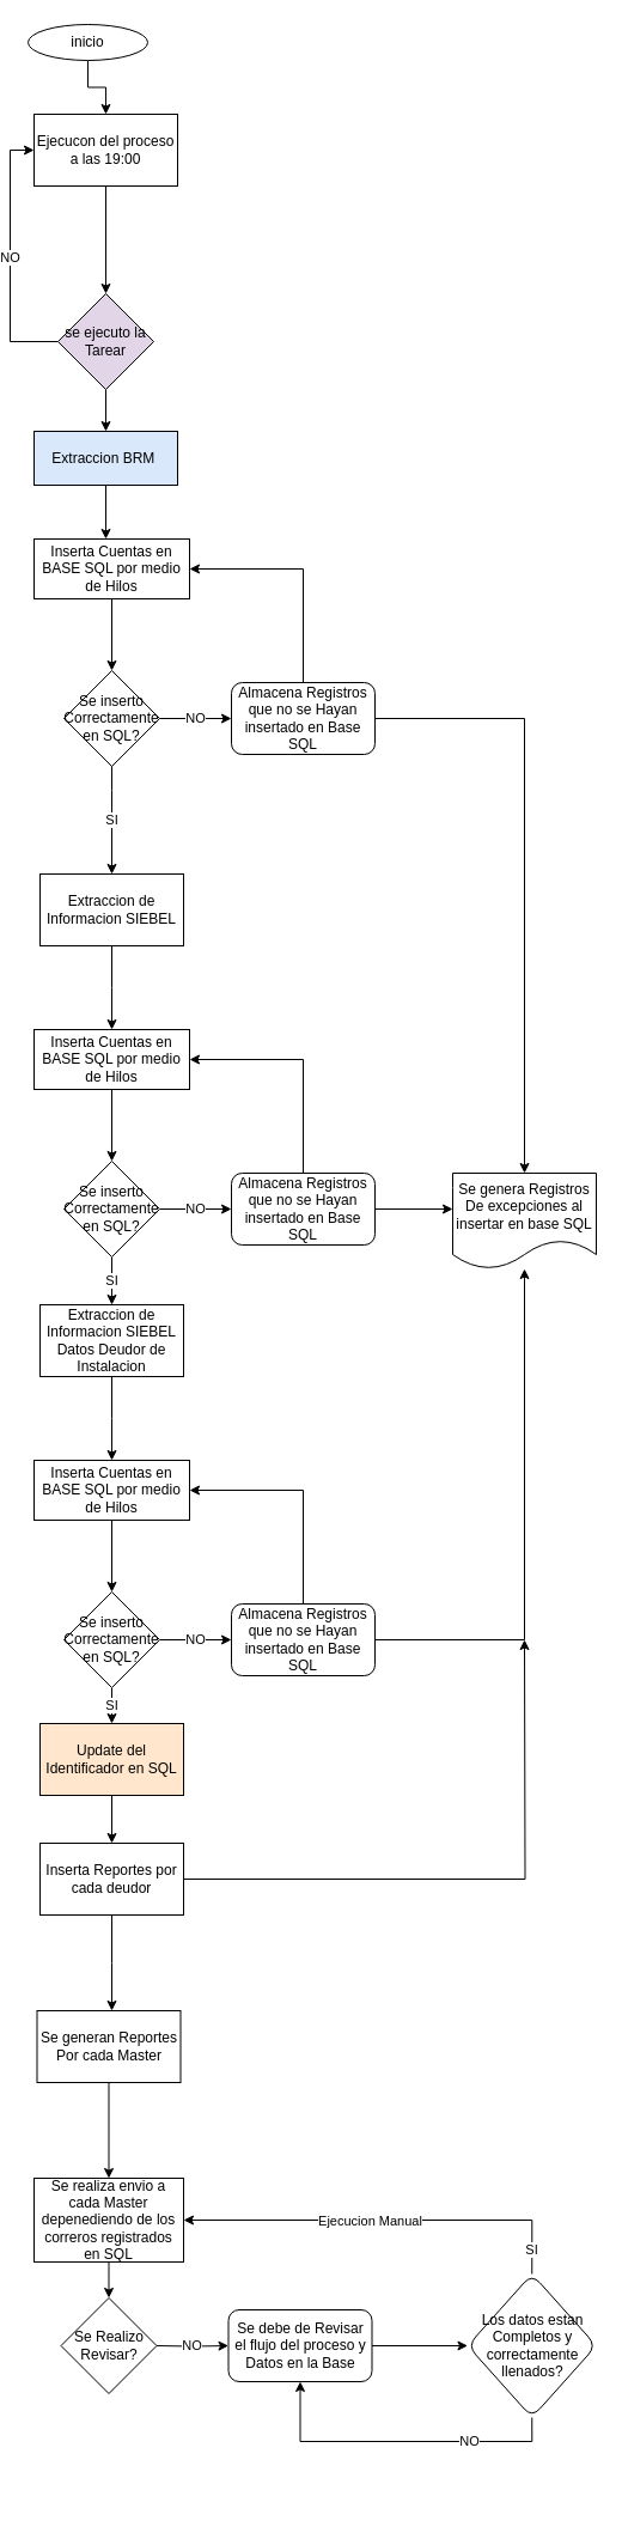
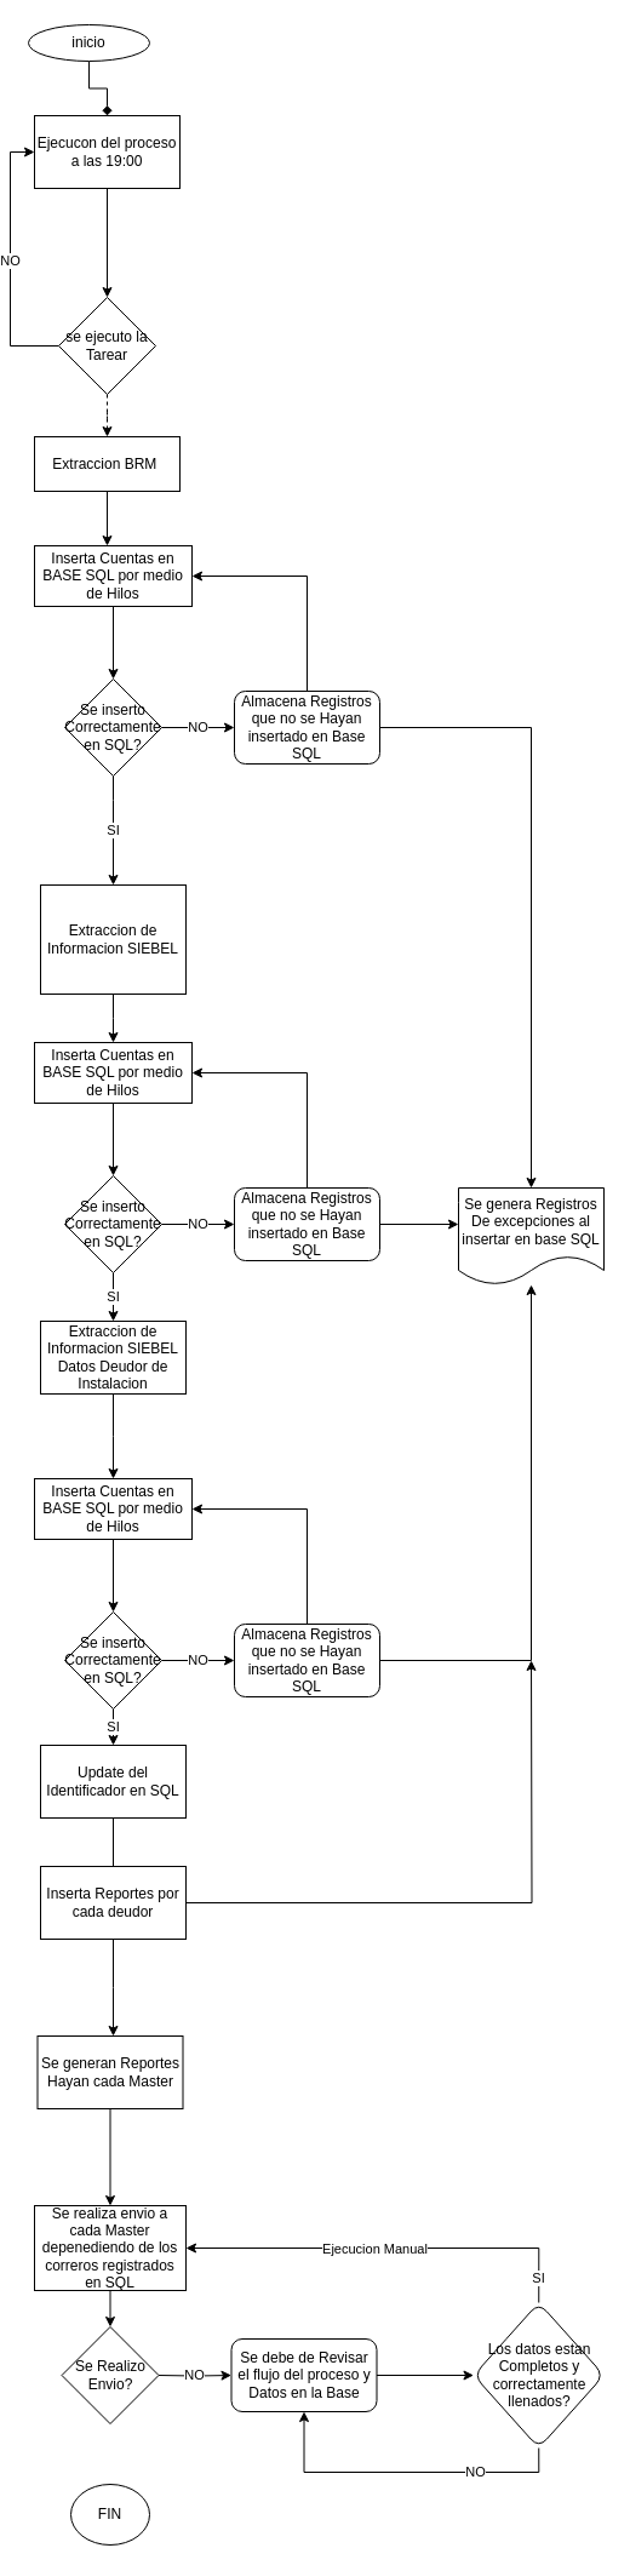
- <mxCell id="2" value="" style="edgeStyle=orthogonalEdgeStyle;rounded=0;orthogonalLoop=1;jettySize=auto;html=1;" edge="1" parent="1" source="3" target="5"><mxGeometry relative="1" as="geometry" /></mxCell>
+ <mxCell id="2" value="" style="edgeStyle=orthogonalEdgeStyle;rounded=0;orthogonalLoop=1;jettySize=auto;html=1;endArrow=diamond;" edge="1" parent="1" source="3" target="5"><mxGeometry relative="1" as="geometry" /></mxCell>
- <mxCell id="8" value="se ejecuto la Tarear" style="rhombus;whiteSpace=wrap;html=1;fillColor=#e1d5e7;" vertex="1" parent="1"><mxGeometry x="45" y="245" width="80" height="80" as="geometry" /></mxCell>
+ <mxCell id="8" value="se ejecuto la Tarear" style="rhombus;whiteSpace=wrap;html=1;" vertex="1" parent="1"><mxGeometry x="45" y="245" width="80" height="80" as="geometry" /></mxCell>
- <mxCell id="7" value="" style="edgeStyle=orthogonalEdgeStyle;rounded=0;orthogonalLoop=1;jettySize=auto;html=1;" edge="1" parent="1" source="8" target="10"><mxGeometry relative="1" as="geometry" /></mxCell>
+ <mxCell id="7" value="" style="edgeStyle=orthogonalEdgeStyle;rounded=0;orthogonalLoop=1;jettySize=auto;html=1;dashed=1;" edge="1" parent="1" source="8" target="10"><mxGeometry relative="1" as="geometry" /></mxCell>
- <mxCell id="10" value="Extraccion BRM&amp;nbsp;" style="whiteSpace=wrap;html=1;fillColor=#dae8fc;" vertex="1" parent="1"><mxGeometry x="25" y="360" width="120" height="45" as="geometry" /></mxCell>
+ <mxCell id="10" value="Extraccion BRM&amp;nbsp;" style="whiteSpace=wrap;html=1;" vertex="1" parent="1"><mxGeometry x="25" y="360" width="120" height="45" as="geometry" /></mxCell>
- <mxCell id="20" value="Extraccion de Informacion SIEBEL" style="whiteSpace=wrap;html=1;" vertex="1" parent="1"><mxGeometry x="30" y="730" width="120" height="60" as="geometry" /></mxCell>
+ <mxCell id="20" value="Extraccion de Informacion SIEBEL" style="whiteSpace=wrap;html=1;" vertex="1" parent="1"><mxGeometry x="30" y="730" width="120" height="90" as="geometry" /></mxCell>
- <mxCell id="41" value="Update del Identificador en SQL" style="whiteSpace=wrap;html=1;fillColor=#ffe6cc;" vertex="1" parent="1"><mxGeometry x="30" y="1440" width="120" height="60" as="geometry" /></mxCell>
+ <mxCell id="41" value="Update del Identificador en SQL" style="whiteSpace=wrap;html=1;" vertex="1" parent="1"><mxGeometry x="30" y="1440" width="120" height="60" as="geometry" /></mxCell>
- <mxCell id="40" value="" style="edgeStyle=orthogonalEdgeStyle;rounded=0;orthogonalLoop=1;jettySize=auto;html=1;" edge="1" parent="1" source="41" target="44"><mxGeometry relative="1" as="geometry" /></mxCell>
+ <mxCell id="40" value="" style="edgeStyle=orthogonalEdgeStyle;rounded=0;orthogonalLoop=1;jettySize=auto;html=1;endArrow=none;" edge="1" parent="1" source="41" target="44"><mxGeometry relative="1" as="geometry" /></mxCell>
- <mxCell id="46" value="Se generan Reportes Por cada Master" style="whiteSpace=wrap;html=1;" vertex="1" parent="1"><mxGeometry x="27.5" y="1680" width="120" height="60" as="geometry" /></mxCell>
+ <mxCell id="46" value="Se generan Reportes Hayan cada Master" style="whiteSpace=wrap;html=1;" vertex="1" parent="1"><mxGeometry x="27.5" y="1680" width="120" height="60" as="geometry" /></mxCell>
- <mxCell id="50" value="Se Realizo Revisar?" style="rhombus;whiteSpace=wrap;html=1;" vertex="1" parent="1"><mxGeometry x="47.5" y="1920" width="80" height="80" as="geometry" /></mxCell>
+ <mxCell id="50" value="Se Realizo Envio?" style="rhombus;whiteSpace=wrap;html=1;" vertex="1" parent="1"><mxGeometry x="47.5" y="1920" width="80" height="80" as="geometry" /></mxCell>
+ <mxCell id="53" value="FIN" style="ellipse;whiteSpace=wrap;html=1;" vertex="1" parent="1"><mxGeometry x="55" y="2050" width="65" height="50" as="geometry" /></mxCell>
